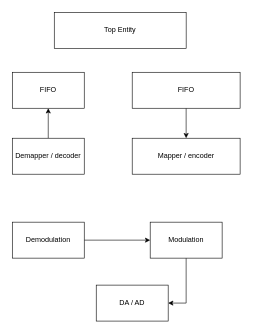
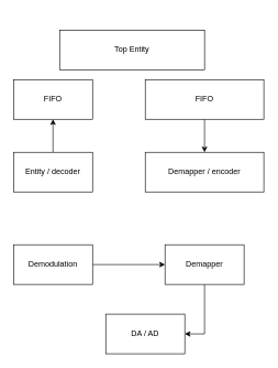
- <mxCell id="2" value="Top Entity" style="whiteSpace=wrap;html=1;" vertex="1" parent="1"><mxGeometry x="90" y="20" width="220" height="60" as="geometry" /></mxCell>
+ <mxCell id="2" value="Top Entity" style="whiteSpace=wrap;html=1;" vertex="1" parent="1"><mxGeometry x="90" y="45" width="220" height="60" as="geometry" /></mxCell>
- <mxCell id="13" value="Demapper / decoder" style="whiteSpace=wrap;html=1;" vertex="1" parent="1"><mxGeometry x="20" y="230" width="120" height="60" as="geometry" /></mxCell>
+ <mxCell id="13" value="Entity / decoder" style="whiteSpace=wrap;html=1;" vertex="1" parent="1"><mxGeometry x="20" y="230" width="120" height="60" as="geometry" /></mxCell>
- <mxCell id="6" value="Mapper / encoder" style="whiteSpace=wrap;html=1;" vertex="1" parent="1"><mxGeometry x="220" y="230" width="180" height="60" as="geometry" /></mxCell>
+ <mxCell id="6" value="Demapper / encoder" style="whiteSpace=wrap;html=1;" vertex="1" parent="1"><mxGeometry x="220" y="230" width="180" height="60" as="geometry" /></mxCell>
- <mxCell id="8" value="Modulation" style="whiteSpace=wrap;html=1;" vertex="1" parent="1"><mxGeometry x="250" y="370" width="120" height="60" as="geometry" /></mxCell>
+ <mxCell id="8" value="Demapper" style="whiteSpace=wrap;html=1;" vertex="1" parent="1"><mxGeometry x="250" y="370" width="120" height="60" as="geometry" /></mxCell>
